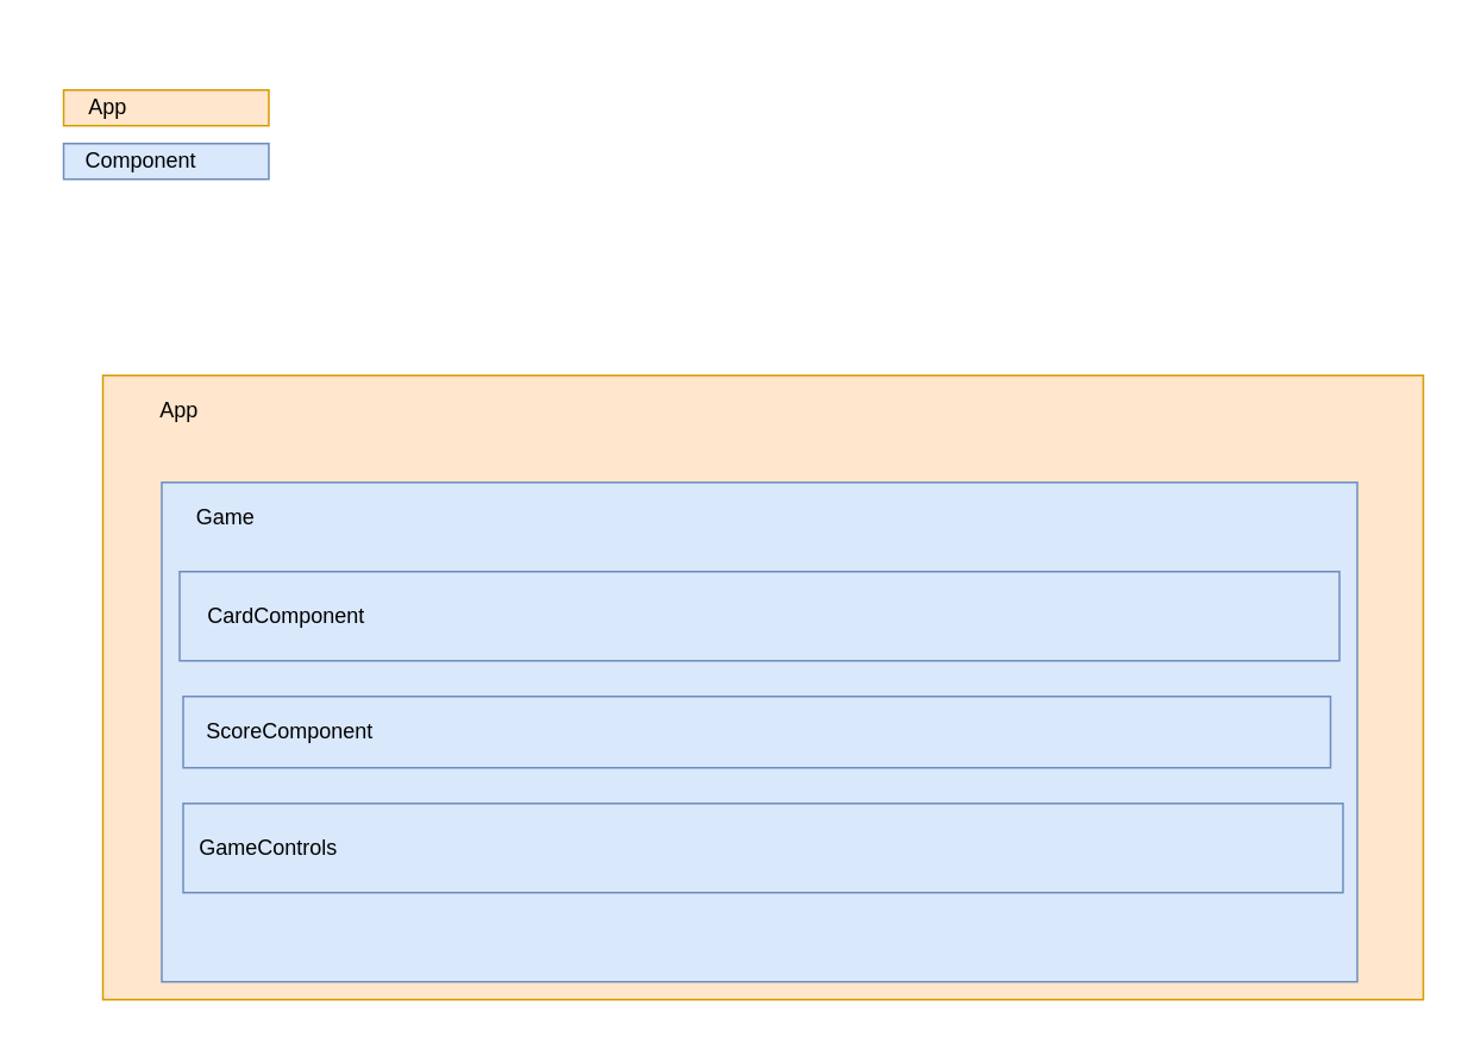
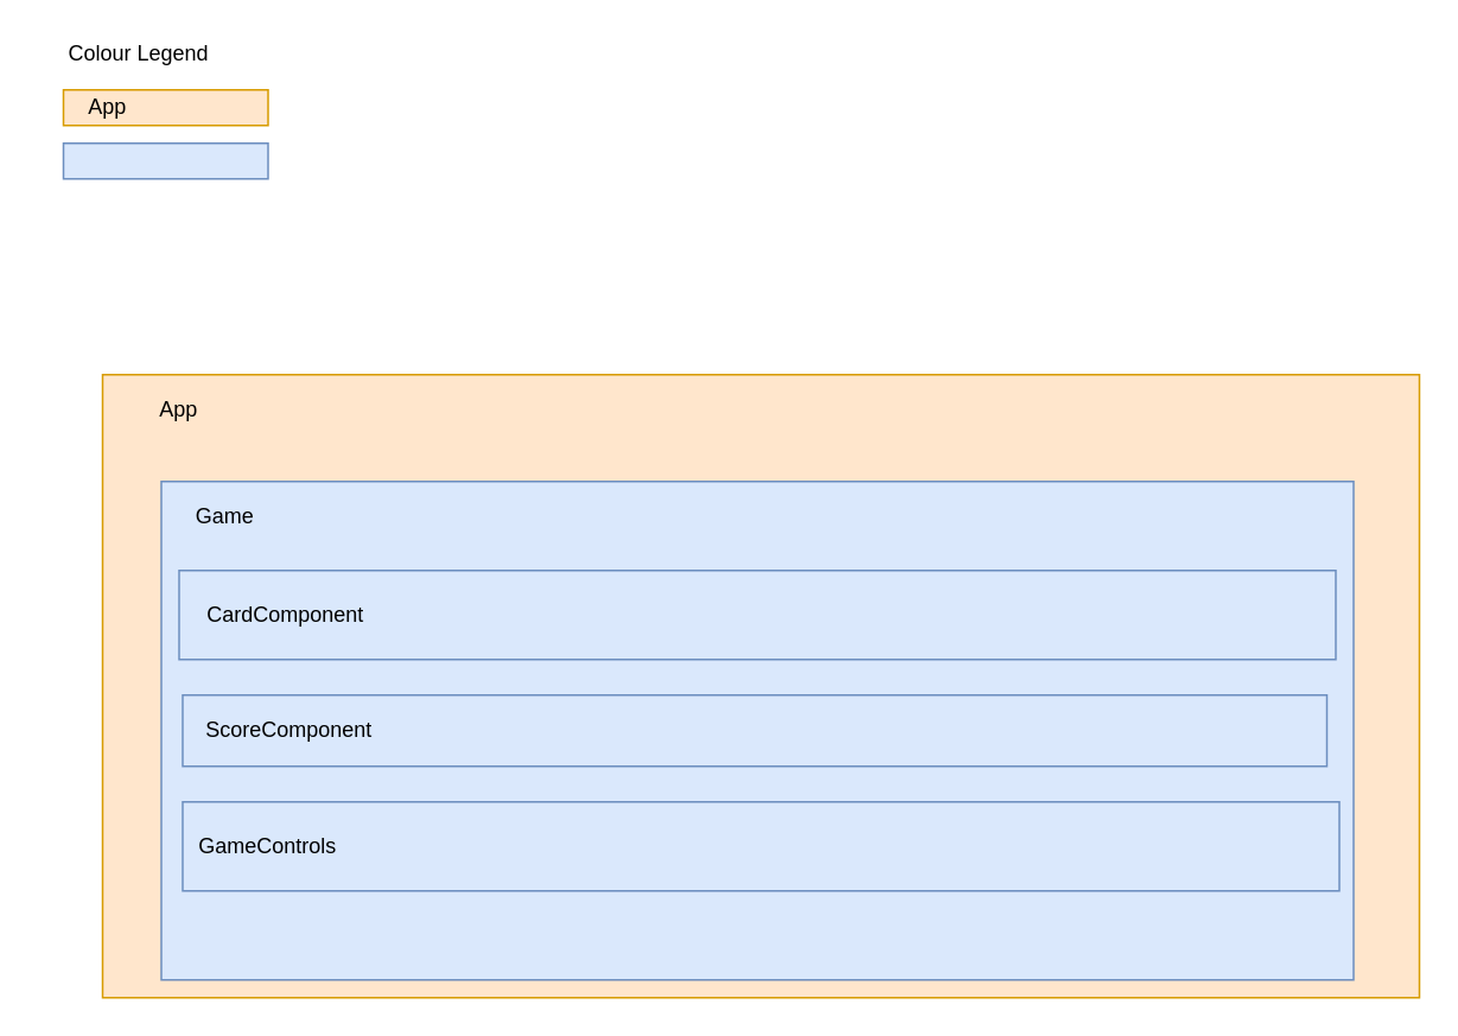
+ <mxCell id="10" value="Colour Legend" style="text;html=1;strokeColor=none;fillColor=none;align=center;verticalAlign=middle;whiteSpace=wrap;rounded=0;" parent="1" vertex="1"><mxGeometry x="20" width="115" height="20" as="geometry" y="20" /></mxCell>
- <mxCell id="14" value="Component" style="text;html=1;strokeColor=none;fillColor=none;align=center;verticalAlign=middle;whiteSpace=wrap;rounded=0;" parent="1" vertex="1"><mxGeometry x="56" y="80" width="45" height="20" as="geometry" /></mxCell>
